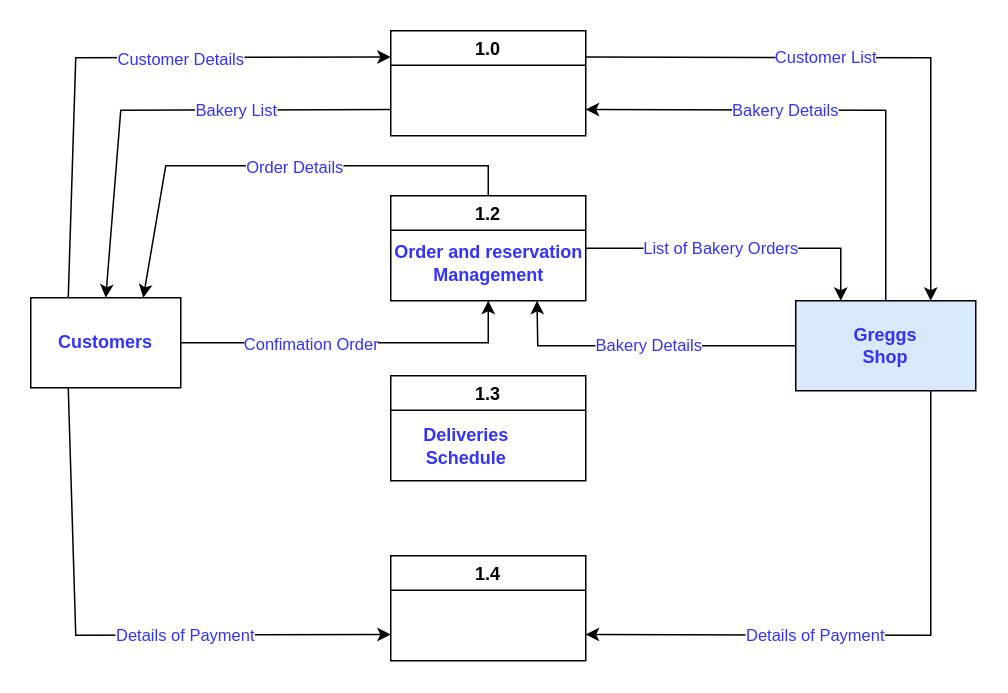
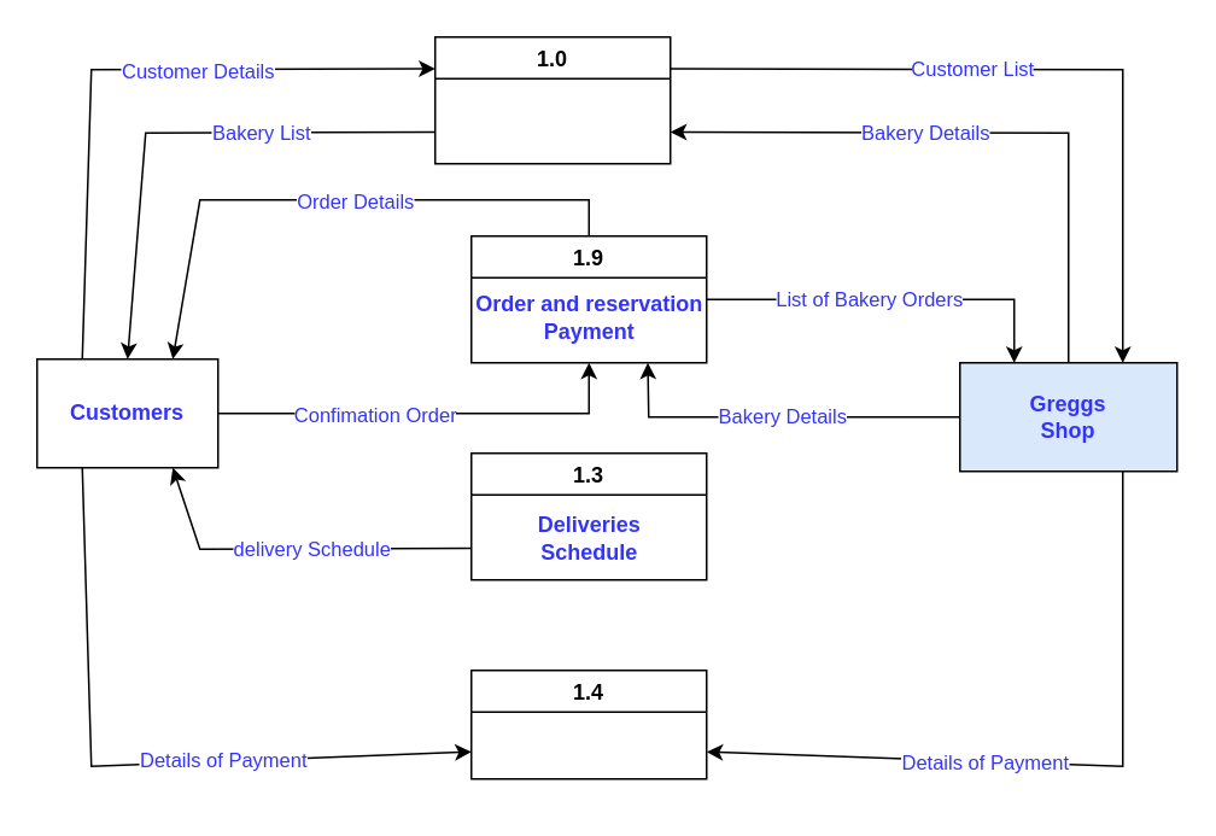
- <mxCell id="2" value="1.0" style="swimlane;startSize=23;" vertex="1" parent="1"><mxGeometry x="260" y="20" width="130" height="70" as="geometry" /></mxCell>
+ <mxCell id="2" value="1.0" style="swimlane;startSize=23;" vertex="1" parent="1"><mxGeometry x="240" y="20" width="130" height="70" as="geometry" /></mxCell>
- <mxCell id="3" value="1.2" style="swimlane;" vertex="1" parent="1"><mxGeometry x="260" y="130" width="130" height="70" as="geometry" /></mxCell>
+ <mxCell id="3" value="1.9" style="swimlane;" vertex="1" parent="1"><mxGeometry x="260" y="130" width="130" height="70" as="geometry" /></mxCell>
- <mxCell id="28" value="Order and reservation&lt;br&gt;Management" style="text;html=1;align=center;verticalAlign=middle;resizable=0;points=[];autosize=1;strokeColor=none;fillColor=none;fontColor=#3333FF;fontStyle=1" vertex="1" parent="1"><mxGeometry x="255" y="160" width="140" height="30" as="geometry" /></mxCell>
+ <mxCell id="28" value="Order and reservation&lt;br&gt;Payment" style="text;html=1;align=center;verticalAlign=middle;resizable=0;points=[];autosize=1;strokeColor=none;fillColor=none;fontColor=#3333FF;fontStyle=1" vertex="1" parent="1"><mxGeometry x="255" y="160" width="140" height="30" as="geometry" /></mxCell>
- <mxCell id="29" value="Deliveries&lt;br&gt;Schedule" style="text;html=1;align=center;verticalAlign=middle;resizable=0;points=[];autosize=1;strokeColor=none;fillColor=none;fontColor=#3333FF;fontStyle=1" vertex="1" parent="1"><mxGeometry x="275" y="282" width="70" height="30" as="geometry" /></mxCell>
+ <mxCell id="29" value="Deliveries&lt;br&gt;Schedule" style="text;html=1;align=center;verticalAlign=middle;resizable=0;points=[];autosize=1;strokeColor=none;fillColor=none;fontColor=#3333FF;fontStyle=1" vertex="1" parent="1"><mxGeometry x="290" y="282" width="70" height="30" as="geometry" /></mxCell>
+ <mxCell id="14" value="" style="endArrow=classic;html=1;rounded=0;fontColor=#3333FF;entryX=0.75;entryY=1;entryDx=0;entryDy=0;exitX=0;exitY=0.75;exitDx=0;exitDy=0;" edge="1" parent="1" source="4" target="6"><mxGeometry width="50" height="50" relative="1" as="geometry"><mxPoint x="330" y="250" as="sourcePoint" /><mxPoint x="380" y="200" as="targetPoint" /><Array as="points"><mxPoint x="110" y="303" /></Array></mxGeometry></mxCell>
+ <mxCell id="15" value="delivery Schedule" style="edgeLabel;html=1;align=center;verticalAlign=middle;resizable=0;points=[];fontColor=#3333FF;" vertex="1" connectable="0" parent="14"><mxGeometry x="-0.067" relative="1" as="geometry"><mxPoint x="3" as="offset" /></mxGeometry></mxCell>
- <mxCell id="5" value="1.4" style="swimlane;" vertex="1" parent="1"><mxGeometry x="260" y="370" width="130" height="70" as="geometry" /></mxCell>
+ <mxCell id="5" value="1.4" style="swimlane;" vertex="1" parent="1"><mxGeometry x="260" y="370" width="130" height="60" as="geometry" /></mxCell>
